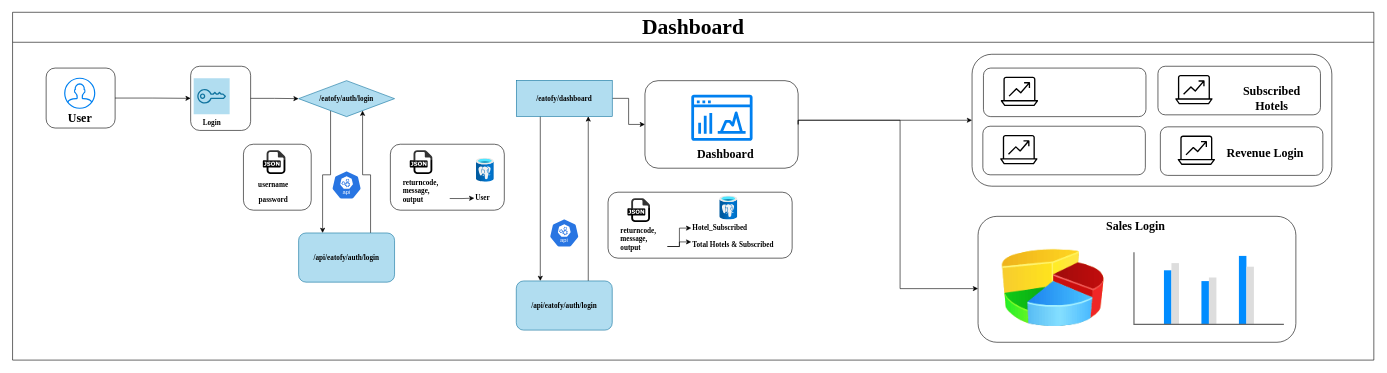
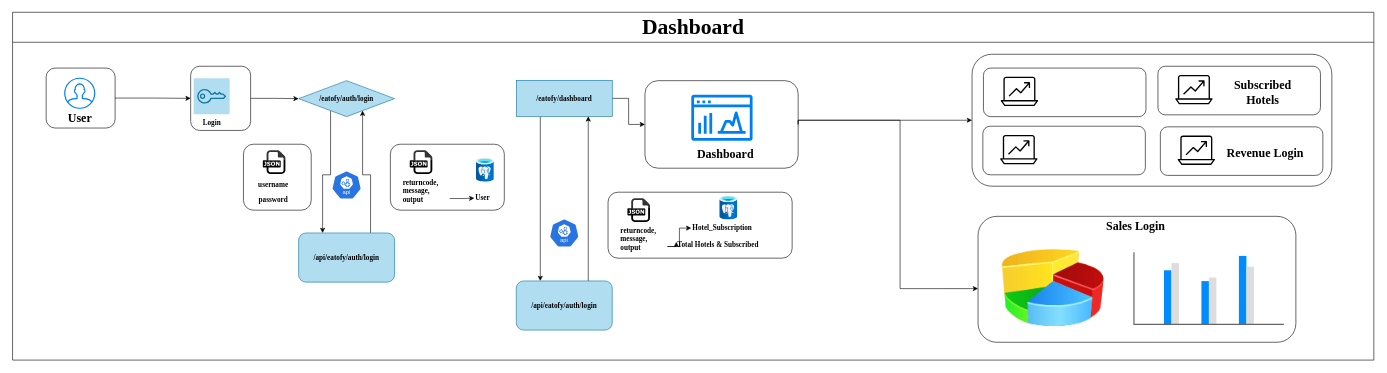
- <mxCell id="47" value="&lt;font face=&quot;Garamond&quot;&gt;&lt;b style=&quot;font-size: 20px;&quot;&gt;Subscribed &lt;/b&gt;&lt;/font&gt;&lt;font face=&quot;Garamond&quot;&gt;&lt;b style=&quot;font-size: 20px;&quot;&gt;&lt;font style=&quot;font-size: 20px;&quot;&gt;Hotels&lt;/font&gt;&lt;/b&gt;&lt;/font&gt;" style="text;html=1;align=center;verticalAlign=middle;whiteSpace=wrap;rounded=0;container=0;" vertex="1" parent="41"><mxGeometry x="424" y="54" width="152" height="37" as="geometry" /></mxCell>
+ <mxCell id="47" value="&lt;font face=&quot;Garamond&quot;&gt;&lt;b style=&quot;font-size: 20px;&quot;&gt;Subscribed &lt;/b&gt;&lt;/font&gt;&lt;font face=&quot;Garamond&quot;&gt;&lt;b style=&quot;font-size: 20px;&quot;&gt;&lt;font style=&quot;font-size: 20px;&quot;&gt;Hotels&lt;/font&gt;&lt;/b&gt;&lt;/font&gt;" style="text;html=1;align=center;verticalAlign=middle;whiteSpace=wrap;rounded=0;container=0;" vertex="1" parent="41"><mxGeometry x="409" y="44" width="152" height="37" as="geometry" /></mxCell>
- <mxCell id="61" value="&lt;font face=&quot;Garamond&quot;&gt;&lt;b&gt;Hotel_Subscribed&lt;/b&gt;&lt;/font&gt;" style="text;html=1;align=left;verticalAlign=middle;whiteSpace=wrap;rounded=0;" vertex="1" parent="1"><mxGeometry x="1151.77" y="370" width="147" height="19.75" as="geometry" /></mxCell>
+ <mxCell id="61" value="&lt;font face=&quot;Garamond&quot;&gt;&lt;b&gt;Hotel_Subscription&lt;/b&gt;&lt;/font&gt;" style="text;html=1;align=left;verticalAlign=middle;whiteSpace=wrap;rounded=0;" vertex="1" parent="1"><mxGeometry x="1151.77" y="370" width="147" height="19.75" as="geometry" /></mxCell>
- <mxCell id="63" value="&lt;font face=&quot;Garamond&quot;&gt;&lt;b&gt;Total Hotels &amp;amp; Subscribed&lt;br&gt;&lt;/b&gt;&lt;/font&gt;" style="text;html=1;align=left;verticalAlign=middle;whiteSpace=wrap;rounded=0;" vertex="1" parent="1"><mxGeometry x="1151.77" y="398" width="148.23" height="19.75" as="geometry" /></mxCell>
+ <mxCell id="63" value="&lt;font face=&quot;Garamond&quot;&gt;&lt;b&gt;Total Hotels &amp;amp; Subscribed&lt;br&gt;&lt;/b&gt;&lt;/font&gt;" style="text;html=1;align=left;verticalAlign=middle;whiteSpace=wrap;rounded=0;" vertex="1" parent="1"><mxGeometry x="1126.77" y="398" width="148.23" height="19.75" as="geometry" /></mxCell>
